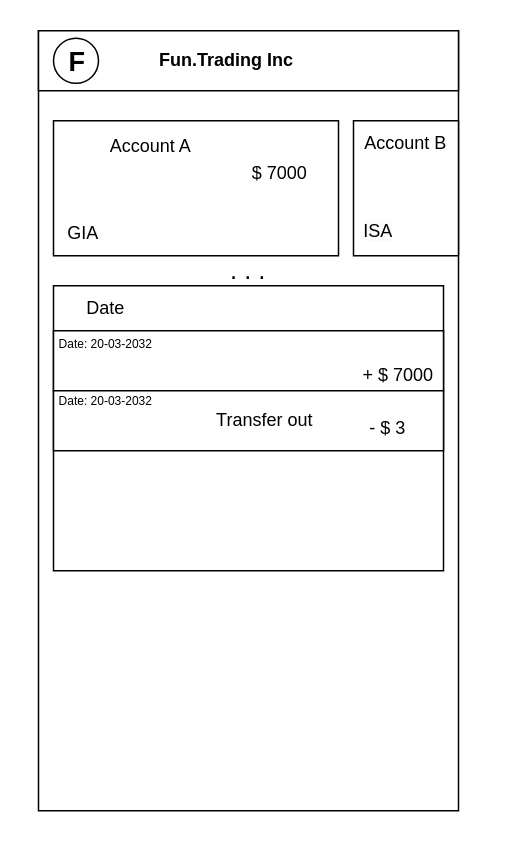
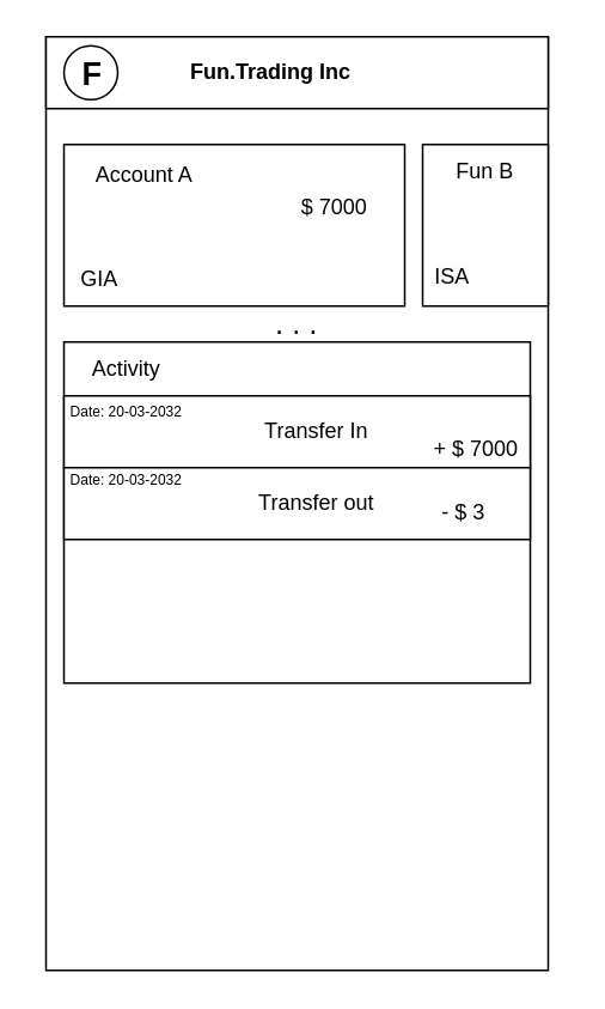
- <mxCell id="9" value="Account B" style="text;html=1;strokeColor=none;fillColor=none;align=center;verticalAlign=middle;whiteSpace=wrap;rounded=0;" vertex="1" parent="1"><mxGeometry x="225" y="80" width="90" height="30" as="geometry" /></mxCell>
+ <mxCell id="9" value="Fun B" style="text;html=1;strokeColor=none;fillColor=none;align=center;verticalAlign=middle;whiteSpace=wrap;rounded=0;" vertex="1" parent="1"><mxGeometry x="225" y="80" width="90" height="30" as="geometry" /></mxCell>
- <mxCell id="6" value="Account A" style="text;html=1;strokeColor=none;fillColor=none;align=center;verticalAlign=middle;whiteSpace=wrap;rounded=0;" vertex="1" parent="1"><mxGeometry x="55" y="82" width="90" height="30" as="geometry" /></mxCell>
+ <mxCell id="6" value="Account A" style="text;html=1;strokeColor=none;fillColor=none;align=center;verticalAlign=middle;whiteSpace=wrap;rounded=0;" vertex="1" parent="1"><mxGeometry x="35" y="82" width="90" height="30" as="geometry" /></mxCell>
- <mxCell id="13" value="Date" style="text;html=1;strokeColor=none;fillColor=none;align=center;verticalAlign=middle;whiteSpace=wrap;rounded=0;" vertex="1" parent="1"><mxGeometry x="35" y="190" width="70" height="30" as="geometry" /></mxCell>
+ <mxCell id="13" value="Activity" style="text;html=1;strokeColor=none;fillColor=none;align=center;verticalAlign=middle;whiteSpace=wrap;rounded=0;" vertex="1" parent="1"><mxGeometry x="35" y="190" width="70" height="30" as="geometry" /></mxCell>
+ <mxCell id="23" value="Transfer In" style="text;html=1;strokeColor=none;fillColor=none;align=center;verticalAlign=middle;whiteSpace=wrap;rounded=0;" vertex="1" parent="1"><mxGeometry x="131" y="225" width="90" height="30" as="geometry" /></mxCell>
